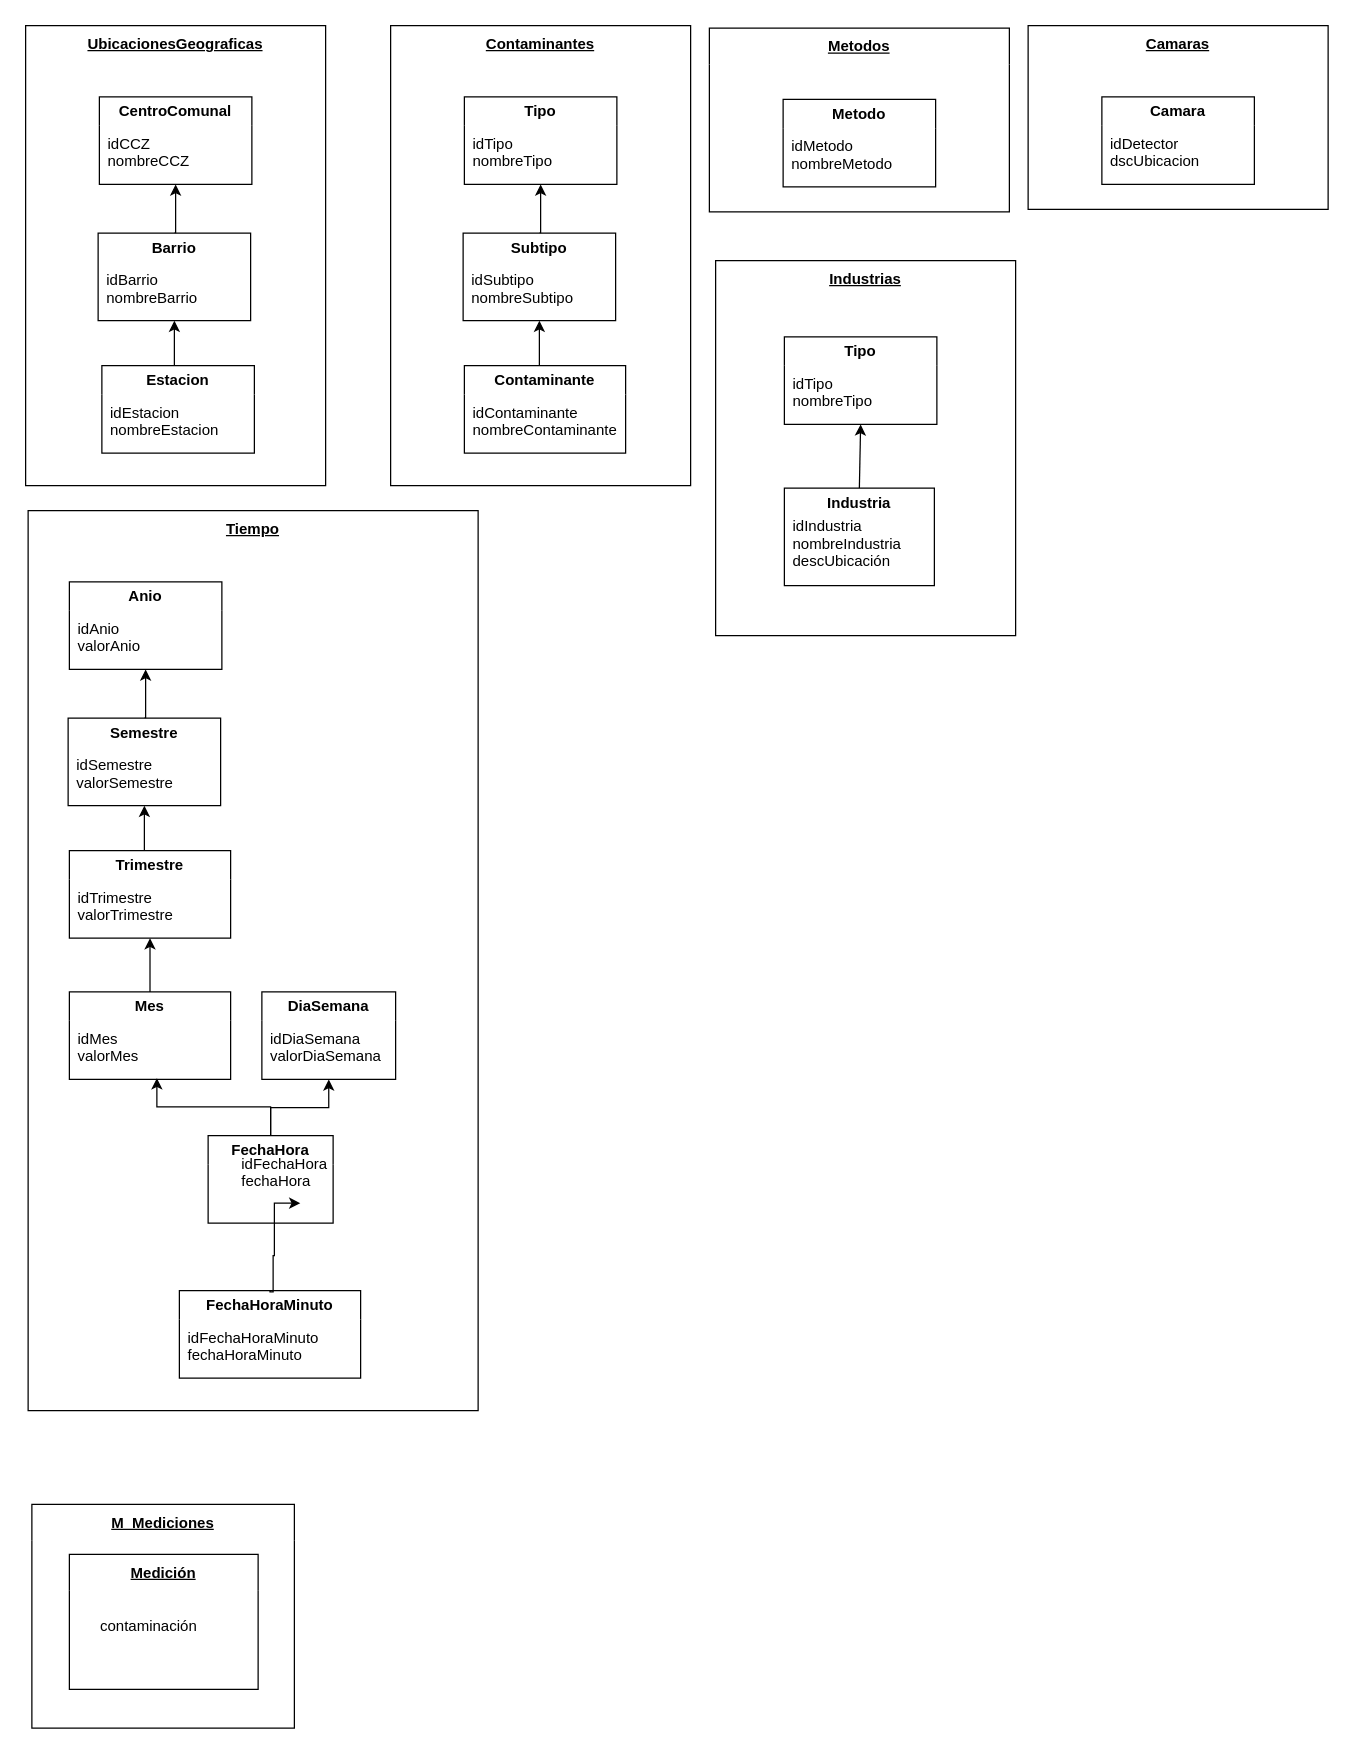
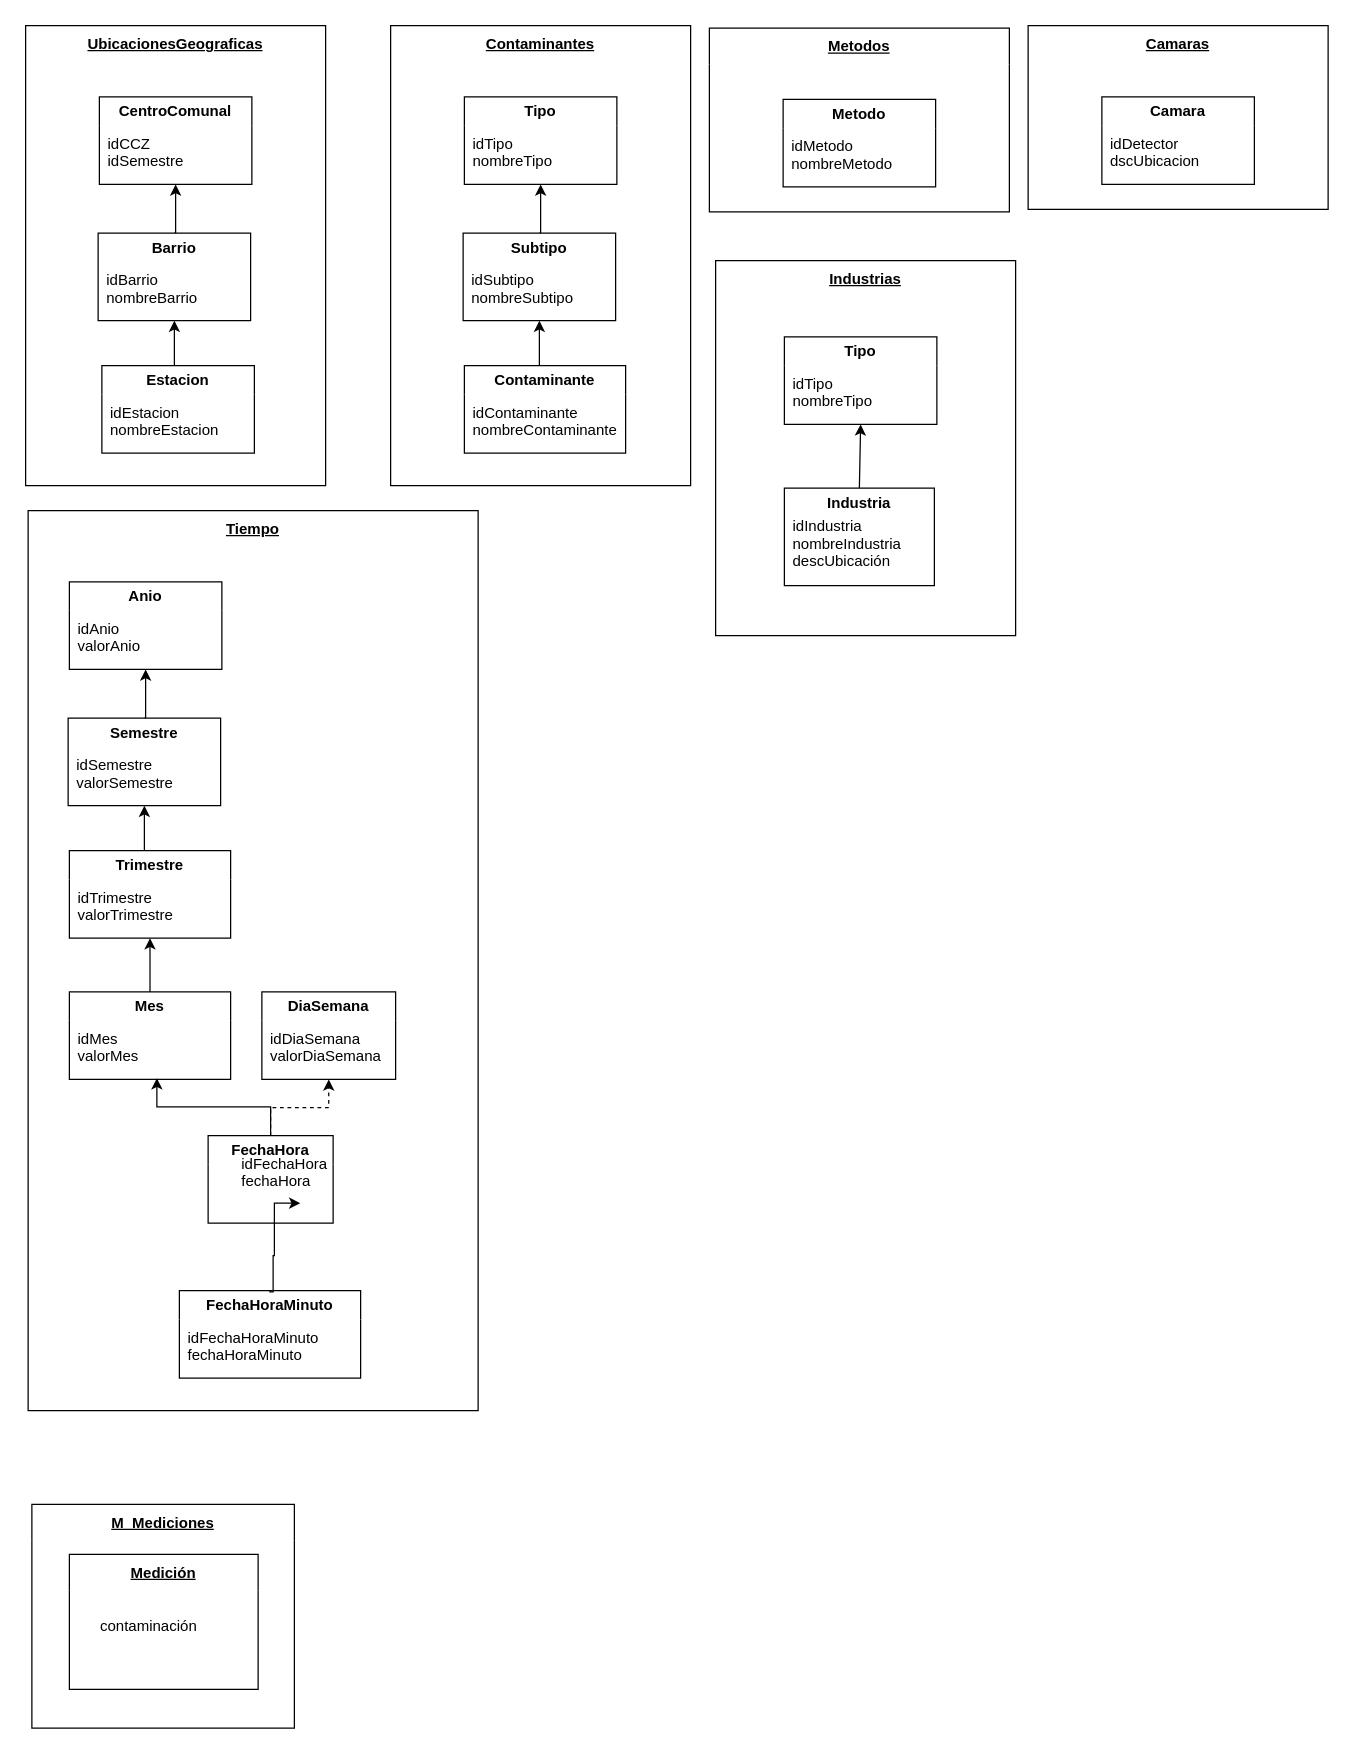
- <mxCell id="4" value="idCCZ&#10;nombreCCZ" style="text;align=left;verticalAlign=middle;" parent="3" vertex="1"><mxGeometry x="5" y="19" width="130" height="50" as="geometry" /></mxCell>
+ <mxCell id="4" value="idCCZ&#10;idSemestre" style="text;align=left;verticalAlign=middle;" parent="3" vertex="1"><mxGeometry x="5" y="19" width="130" height="50" as="geometry" /></mxCell>
- <mxCell id="46" style="edgeStyle=orthogonalEdgeStyle;rounded=0;html=1;exitX=0.5;exitY=0;entryX=0.5;entryY=1;jettySize=auto;orthogonalLoop=1;" parent="1" source="47" target="41" edge="1"><mxGeometry relative="1" as="geometry" /></mxCell>
+ <mxCell id="46" style="edgeStyle=orthogonalEdgeStyle;rounded=0;html=1;exitX=0.5;exitY=0;entryX=0.5;entryY=1;jettySize=auto;orthogonalLoop=1;dashed=1;" parent="1" source="47" target="41" edge="1"><mxGeometry relative="1" as="geometry" /></mxCell>
